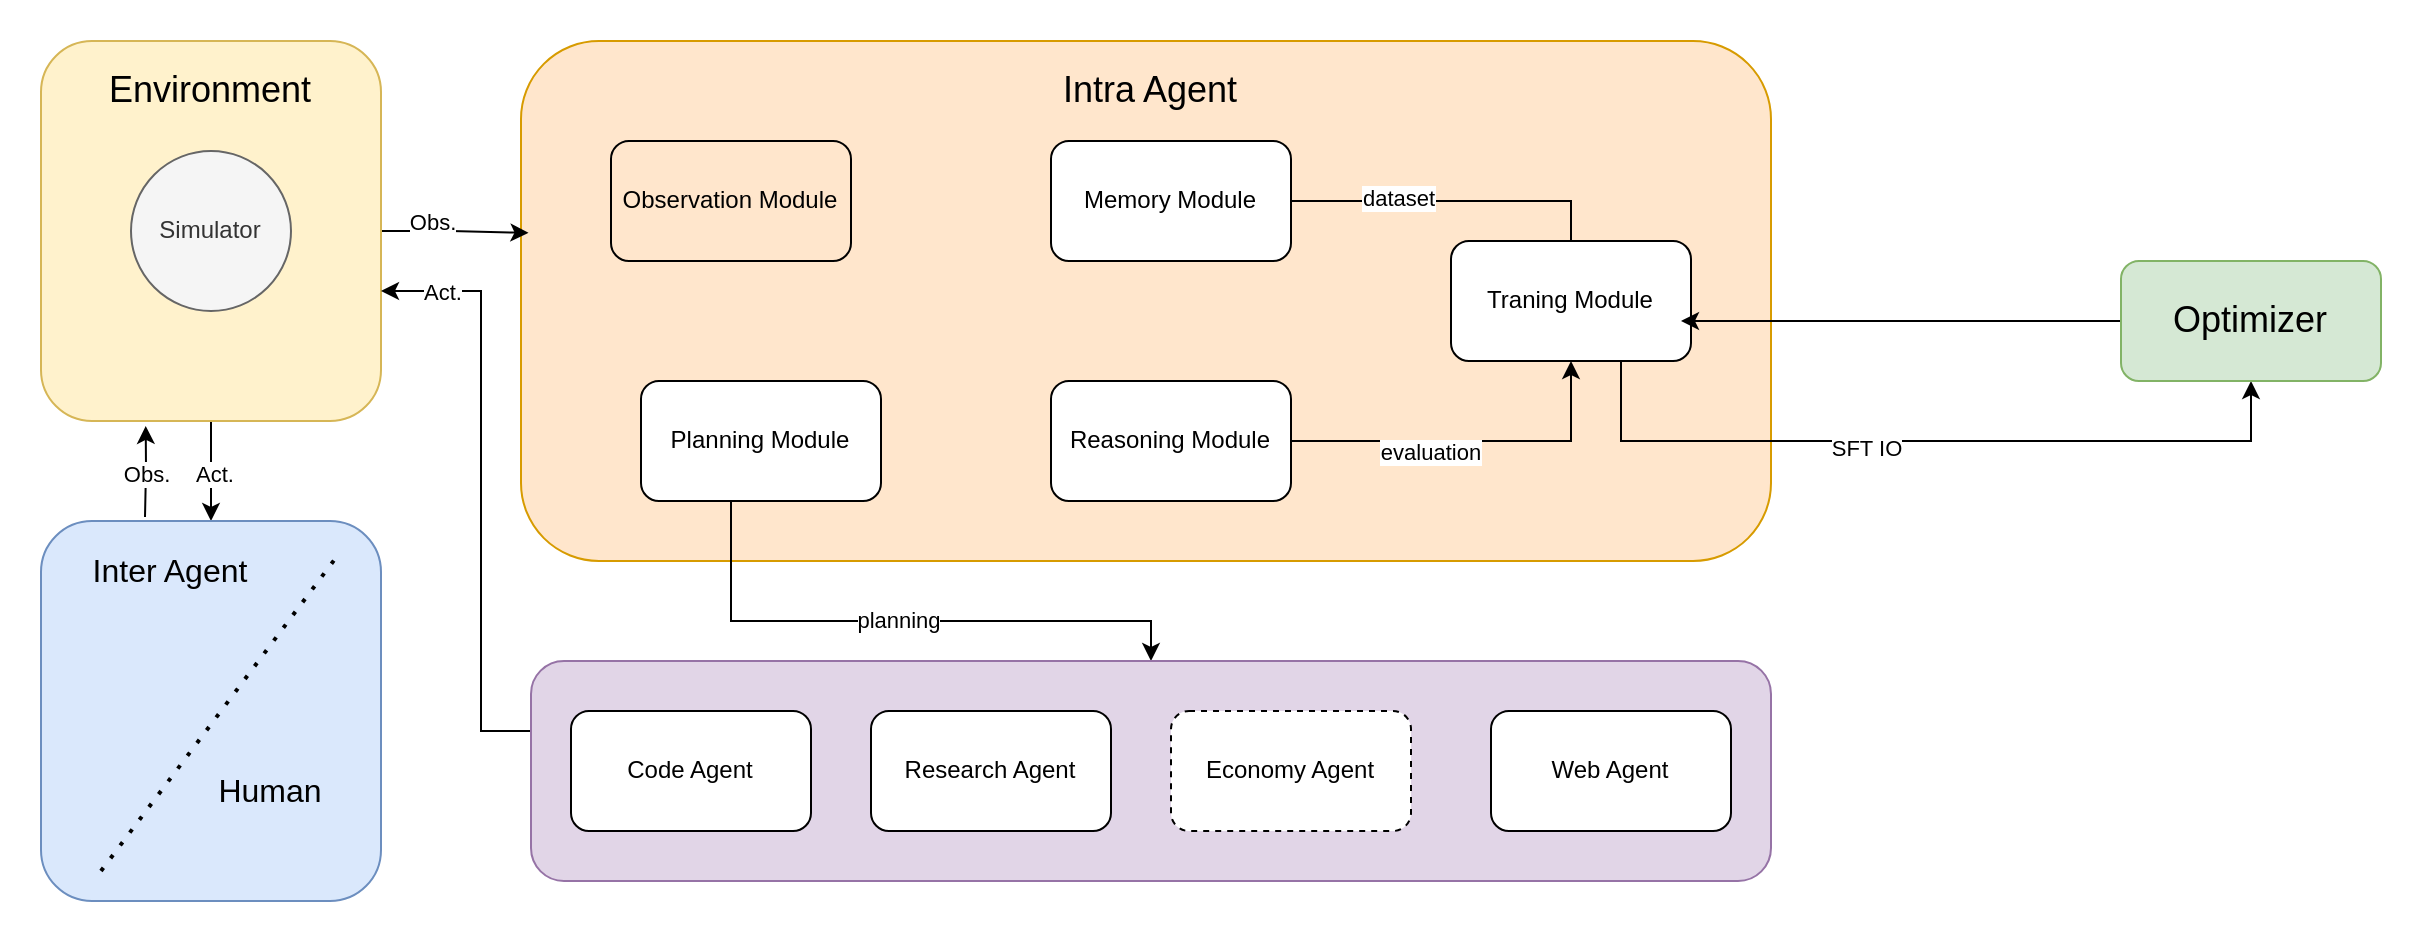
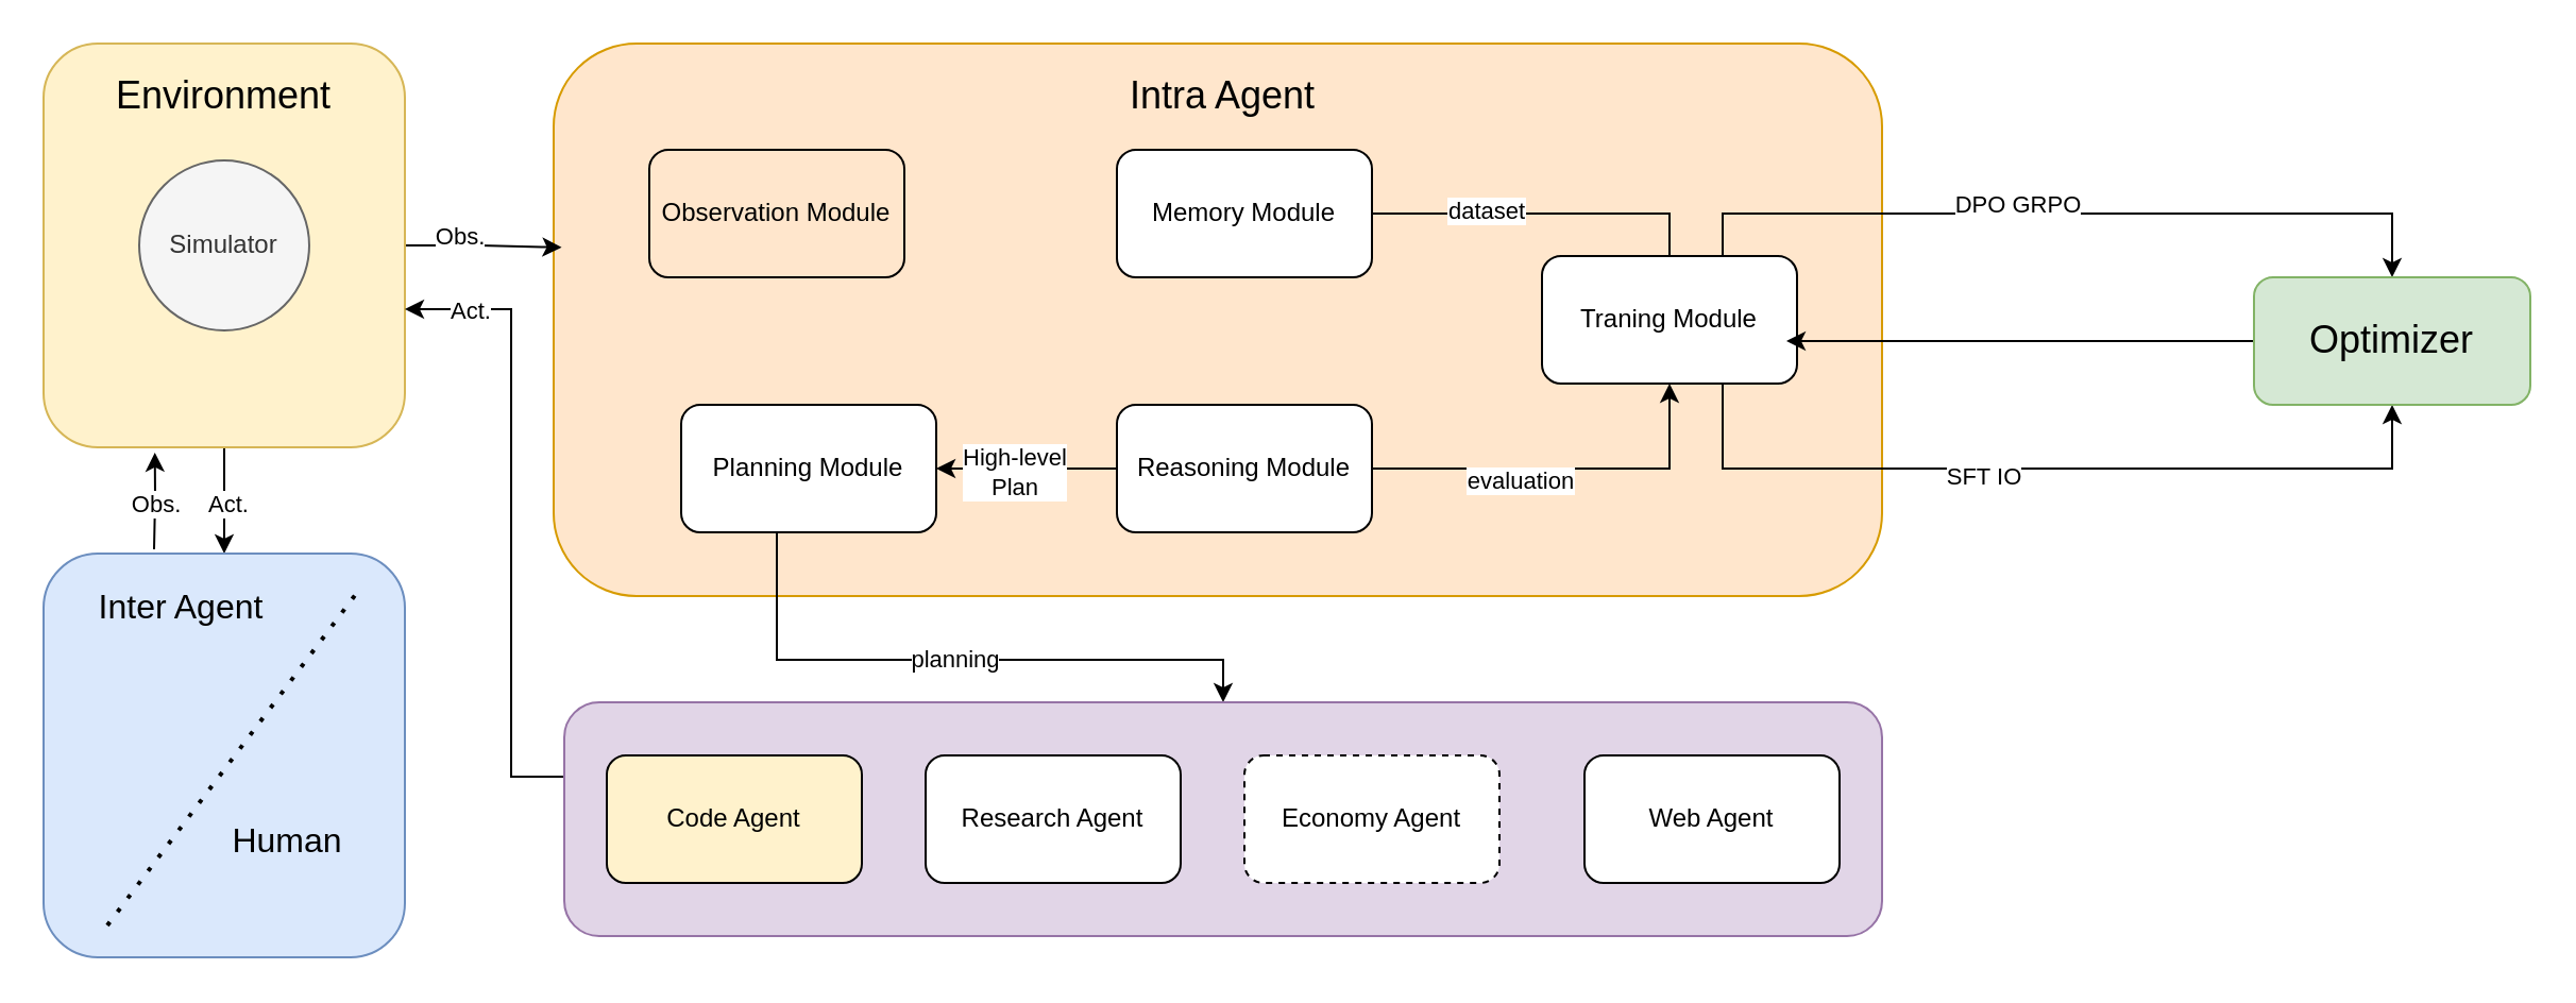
+ <mxCell id="14" value="" style="edgeStyle=orthogonalEdgeStyle;rounded=0;orthogonalLoop=1;jettySize=auto;html=1;entryX=0.5;entryY=0;entryDx=0;entryDy=0;" edge="1" parent="1" source="18" target="42"><mxGeometry relative="1" as="geometry"><mxPoint x="930" y="80" as="targetPoint" /><Array as="points"><mxPoint x="810" y="100" /><mxPoint x="1125" y="100" /></Array></mxGeometry></mxCell>
+ <mxCell id="15" value="DPO GRPO" style="edgeLabel;html=1;align=center;verticalAlign=middle;resizable=0;points=[];" vertex="1" connectable="0" parent="14"><mxGeometry x="0.107" y="-3" relative="1" as="geometry"><mxPoint x="-44" y="-8" as="offset" /></mxGeometry></mxCell>
+ <mxCell id="19" value="" style="edgeStyle=orthogonalEdgeStyle;rounded=0;orthogonalLoop=1;jettySize=auto;html=1;" edge="1" parent="1" source="23" target="26"><mxGeometry relative="1" as="geometry" /></mxCell>
+ <mxCell id="20" value="High-level&lt;div&gt;Plan&lt;/div&gt;" style="edgeLabel;html=1;align=center;verticalAlign=middle;resizable=0;points=[];" vertex="1" connectable="0" parent="19"><mxGeometry x="0.153" y="1" relative="1" as="geometry"><mxPoint as="offset" /></mxGeometry></mxCell>
- <mxCell id="30" value="Code Agent" style="rounded=1;whiteSpace=wrap;html=1;" vertex="1" parent="1"><mxGeometry x="285" y="355" width="120" height="60" as="geometry" /></mxCell>
+ <mxCell id="30" value="Code Agent" style="rounded=1;whiteSpace=wrap;html=1;fillColor=#fff2cc;" vertex="1" parent="1"><mxGeometry x="285" y="355" width="120" height="60" as="geometry" /></mxCell>
